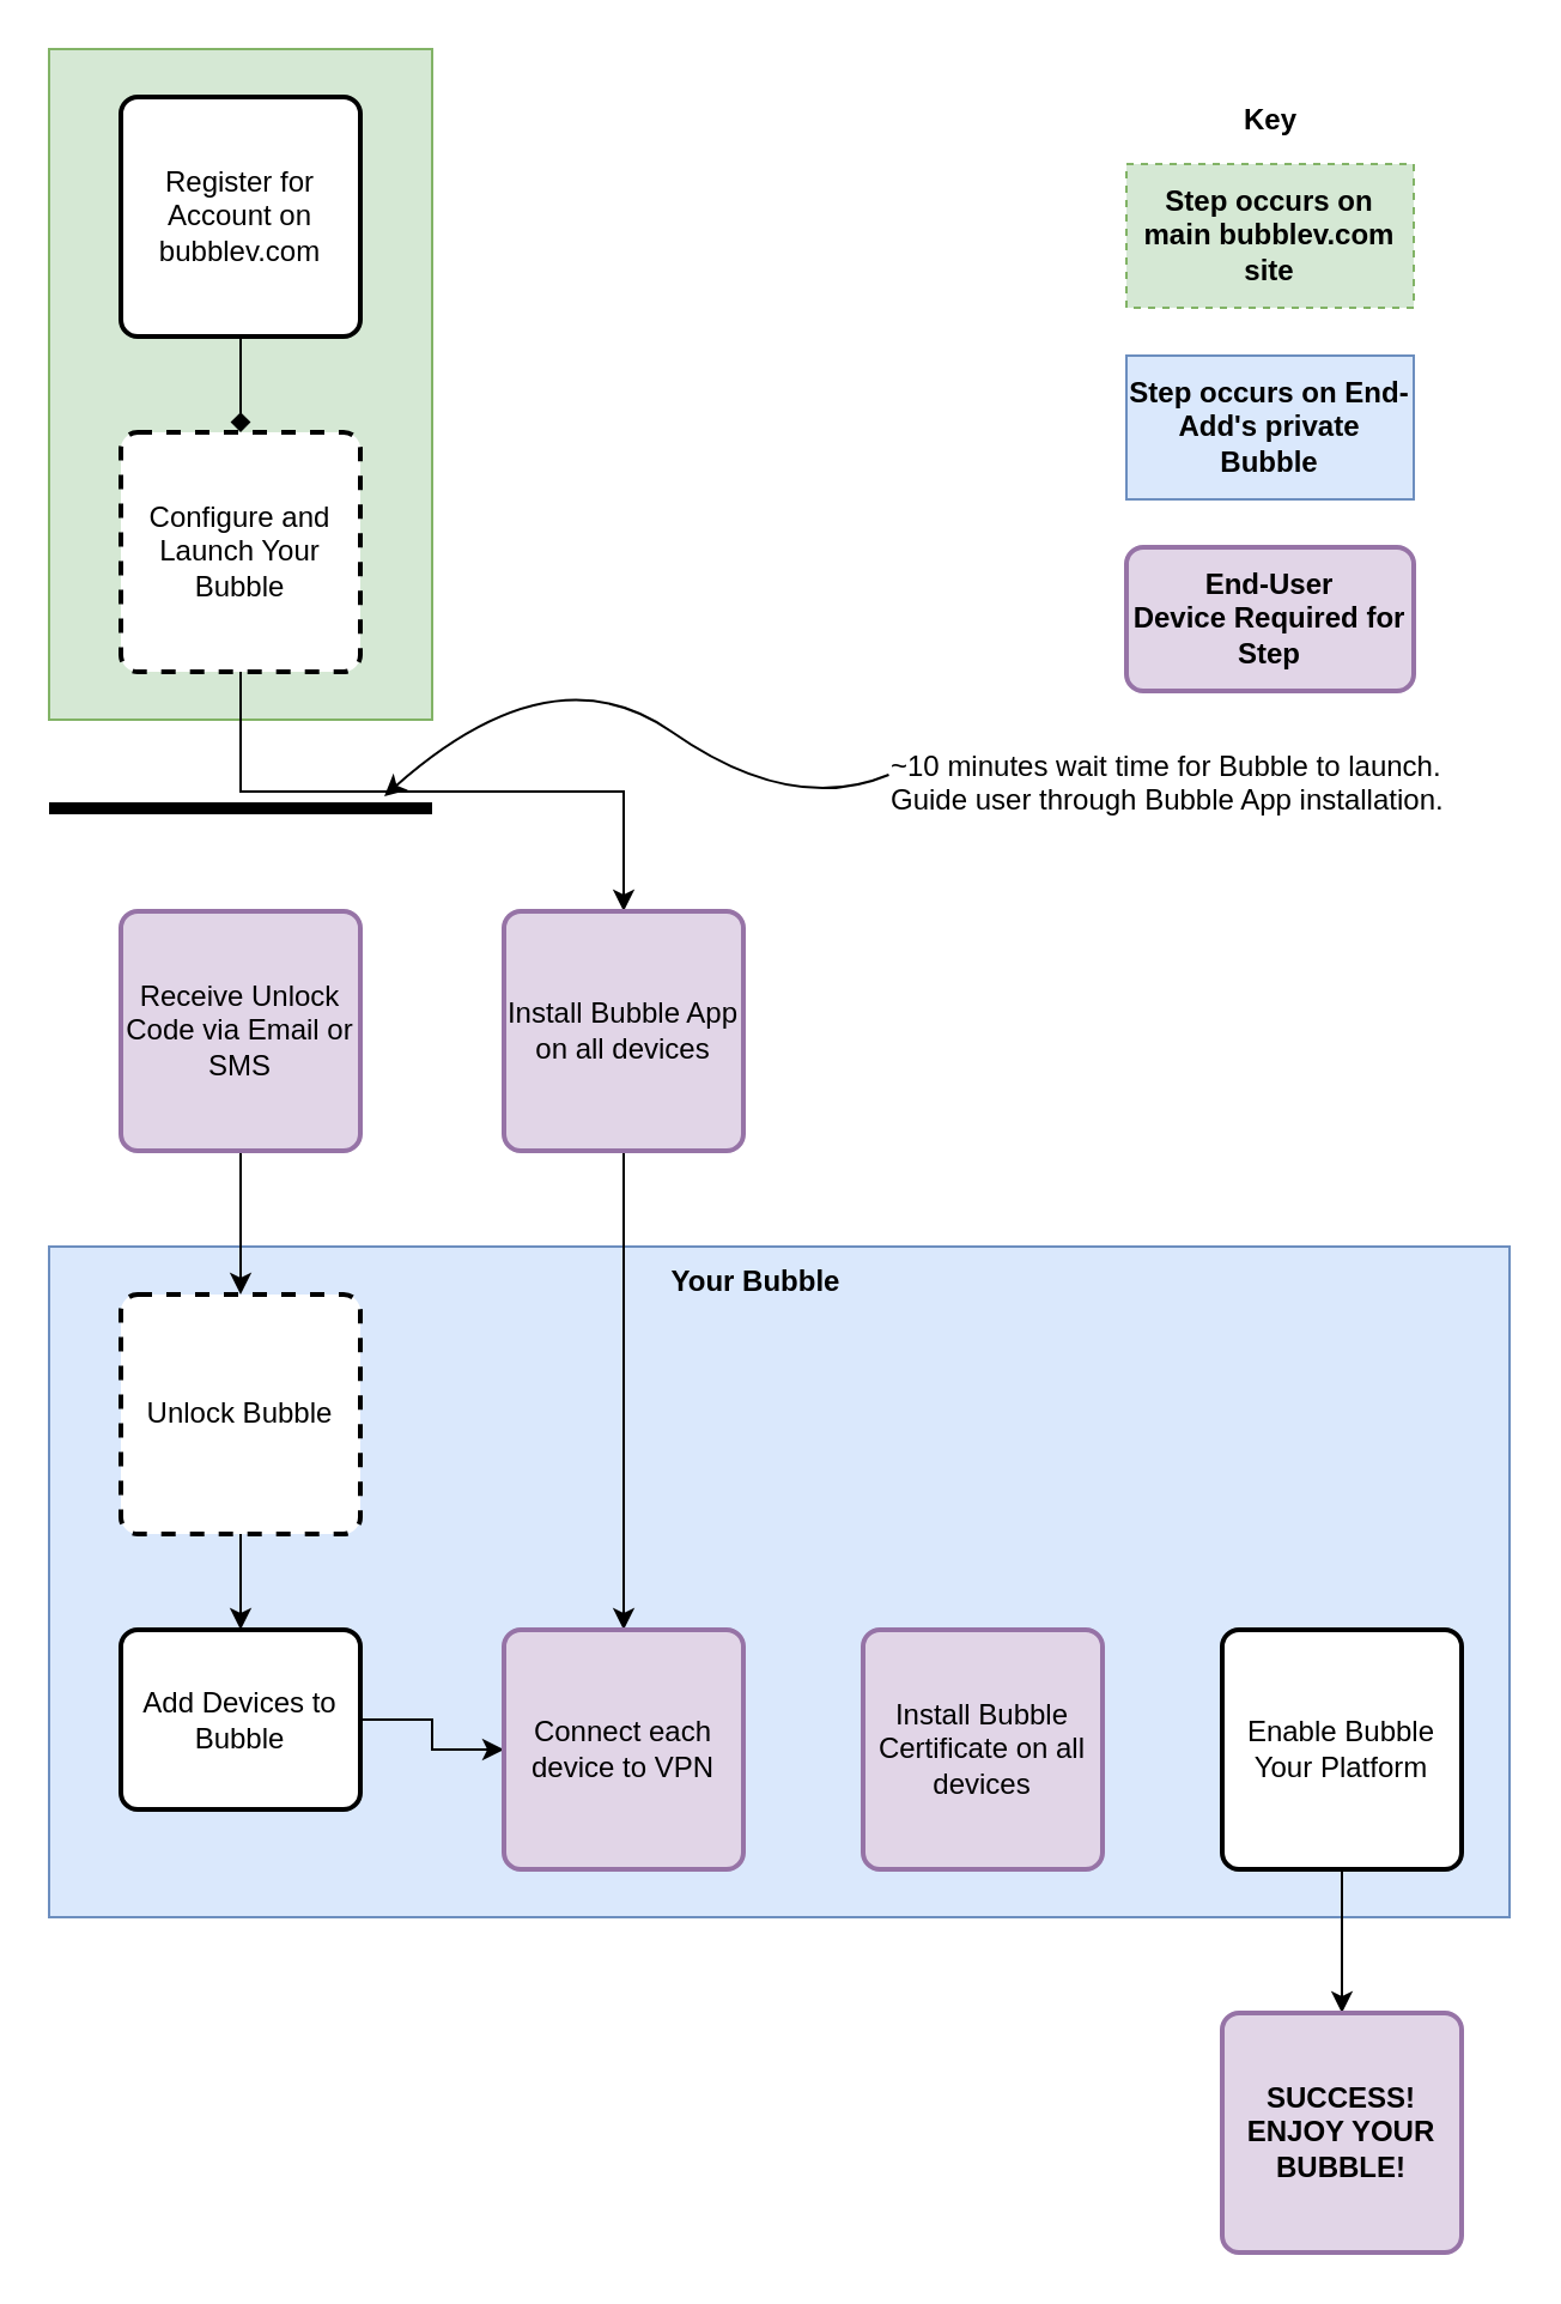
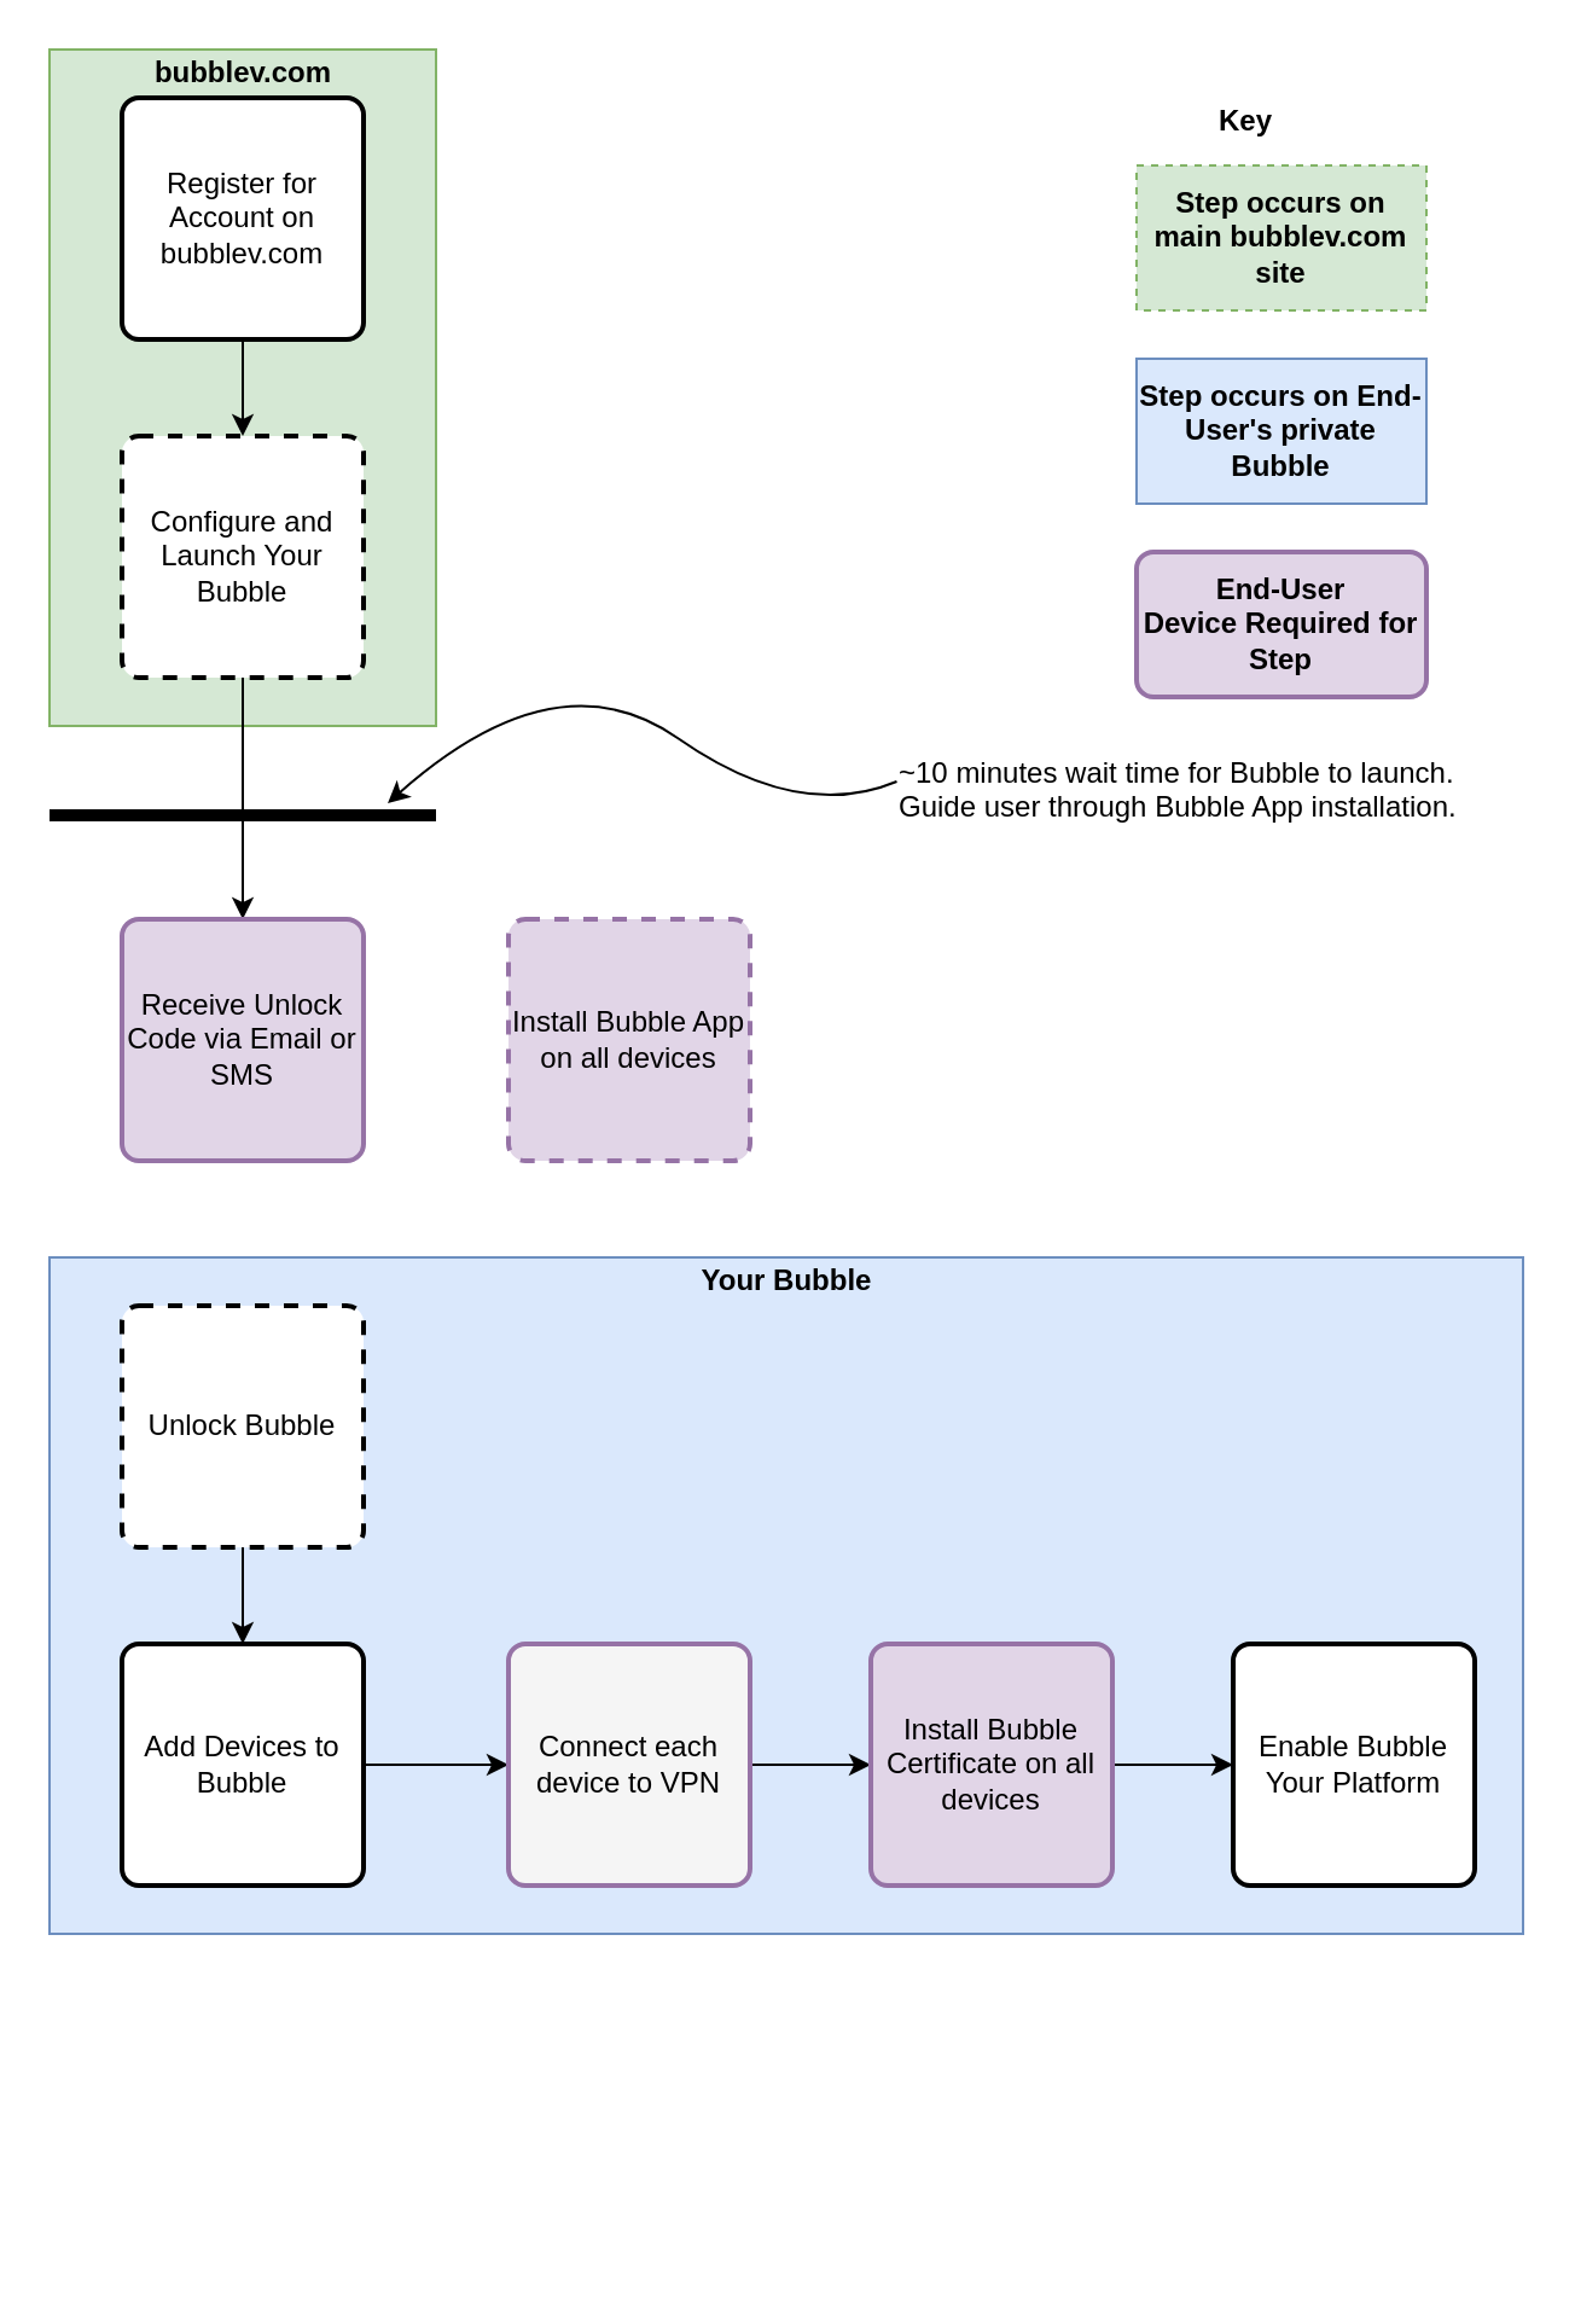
+ <mxCell id="22" value="&lt;b&gt;bubblev.com&lt;/b&gt;" style="text;html=1;resizable=0;points=[];autosize=1;align=center;verticalAlign=top;spacingTop=-4;" parent="1" vertex="1"><mxGeometry x="55" y="20" width="90" height="20" as="geometry" /></mxCell>
- <mxCell id="27" value="&lt;b&gt;Key&lt;/b&gt;" style="text;html=1;resizable=0;points=[];autosize=1;align=center;verticalAlign=top;spacingTop=-4;" parent="1" vertex="1"><mxGeometry x="510" y="40" width="40" height="20" as="geometry" /></mxCell>
+ <mxCell id="27" value="&lt;b&gt;Key&lt;/b&gt;" style="text;html=1;resizable=0;points=[];autosize=1;align=center;verticalAlign=top;spacingTop=-4;" parent="1" vertex="1"><mxGeometry x="495" y="40" width="40" height="20" as="geometry" /></mxCell>
- <mxCell id="4" style="edgeStyle=orthogonalEdgeStyle;rounded=0;orthogonalLoop=1;jettySize=auto;html=1;exitX=0.5;exitY=1;exitDx=0;exitDy=0;entryX=0.5;entryY=0;entryDx=0;entryDy=0;endArrow=diamond;" parent="1" source="5" target="7" edge="1"><mxGeometry relative="1" as="geometry" /></mxCell>
+ <mxCell id="4" style="edgeStyle=orthogonalEdgeStyle;rounded=0;orthogonalLoop=1;jettySize=auto;html=1;exitX=0.5;exitY=1;exitDx=0;exitDy=0;entryX=0.5;entryY=0;entryDx=0;entryDy=0;" parent="1" source="5" target="7" edge="1"><mxGeometry relative="1" as="geometry" /></mxCell>
- <mxCell id="26" value="&lt;b&gt;Step occurs on End-Add's private Bubble&lt;/b&gt;" style="rounded=0;whiteSpace=wrap;html=1;fillColor=#dae8fc;strokeColor=#6c8ebf;" parent="1" vertex="1"><mxGeometry x="470" y="148" width="120" height="60" as="geometry" /></mxCell>
+ <mxCell id="26" value="&lt;b&gt;Step occurs on End-User's private Bubble&lt;/b&gt;" style="rounded=0;whiteSpace=wrap;html=1;fillColor=#dae8fc;strokeColor=#6c8ebf;" parent="1" vertex="1"><mxGeometry x="470" y="148" width="120" height="60" as="geometry" /></mxCell>
- <mxCell id="6" style="edgeStyle=orthogonalEdgeStyle;rounded=0;orthogonalLoop=1;jettySize=auto;html=1;exitX=0.5;exitY=1;exitDx=0;exitDy=0;" parent="1" source="7" target="15" edge="1"><mxGeometry relative="1" as="geometry" /></mxCell>
+ <mxCell id="6" style="edgeStyle=orthogonalEdgeStyle;rounded=0;orthogonalLoop=1;jettySize=auto;html=1;exitX=0.5;exitY=1;exitDx=0;exitDy=0;entryX=0.5;entryY=0;entryDx=0;entryDy=0;" parent="1" source="7" target="9" edge="1"><mxGeometry relative="1" as="geometry" /></mxCell>
- <mxCell id="15" value="Install Bubble App on all devices" style="rounded=1;whiteSpace=wrap;html=1;absoluteArcSize=1;arcSize=14;strokeWidth=2;fillColor=#e1d5e7;strokeColor=#9673a6;" parent="1" vertex="1"><mxGeometry x="210" y="380" width="100" height="100" as="geometry" /></mxCell>
+ <mxCell id="15" value="Install Bubble App on all devices" style="rounded=1;whiteSpace=wrap;html=1;absoluteArcSize=1;arcSize=14;strokeWidth=2;fillColor=#e1d5e7;strokeColor=#9673a6;dashed=1;" parent="1" vertex="1"><mxGeometry x="210" y="380" width="100" height="100" as="geometry" /></mxCell>
- <mxCell id="8" style="edgeStyle=orthogonalEdgeStyle;rounded=0;orthogonalLoop=1;jettySize=auto;html=1;exitX=0.5;exitY=1;exitDx=0;exitDy=0;entryX=0.5;entryY=0;entryDx=0;entryDy=0;" parent="1" source="9" target="11" edge="1"><mxGeometry relative="1" as="geometry"><mxPoint x="100" y="500" as="sourcePoint" /></mxGeometry></mxCell>
- <mxCell id="23" value="Your Bubble" style="text;html=1;resizable=0;points=[];autosize=1;align=center;verticalAlign=top;spacingTop=-4;fontStyle=1" parent="1" vertex="1"><mxGeometry x="275" y="525" width="80" height="20" as="geometry" /></mxCell>
+ <mxCell id="23" value="Your Bubble" style="text;html=1;resizable=0;points=[];autosize=1;align=center;verticalAlign=top;spacingTop=-4;fontStyle=1" parent="1" vertex="1"><mxGeometry x="285" y="520" width="80" height="20" as="geometry" /></mxCell>
- <mxCell id="14" style="edgeStyle=orthogonalEdgeStyle;rounded=0;orthogonalLoop=1;jettySize=auto;html=1;exitX=0.5;exitY=1;exitDx=0;exitDy=0;entryX=0.5;entryY=0;entryDx=0;entryDy=0;" parent="1" source="15" target="17" edge="1"><mxGeometry relative="1" as="geometry"><mxPoint x="260" y="770" as="targetPoint" /><mxPoint x="260" y="500" as="sourcePoint" /></mxGeometry></mxCell>
- <mxCell id="13" value="Add Devices to Bubble" style="rounded=1;whiteSpace=wrap;html=1;absoluteArcSize=1;arcSize=14;strokeWidth=2;" parent="1" vertex="1"><mxGeometry x="50" y="680" width="100" height="75" as="geometry" /></mxCell>
+ <mxCell id="13" value="Add Devices to Bubble" style="rounded=1;whiteSpace=wrap;html=1;absoluteArcSize=1;arcSize=14;strokeWidth=2;" parent="1" vertex="1"><mxGeometry x="50" y="680" width="100" height="100" as="geometry" /></mxCell>
- <mxCell id="17" value="Connect each device to VPN" style="rounded=1;whiteSpace=wrap;html=1;absoluteArcSize=1;arcSize=14;strokeWidth=2;fillColor=#e1d5e7;strokeColor=#9673a6;" parent="1" vertex="1"><mxGeometry x="210" y="680" width="100" height="100" as="geometry" /></mxCell>
+ <mxCell id="17" value="Connect each device to VPN" style="rounded=1;whiteSpace=wrap;html=1;absoluteArcSize=1;arcSize=14;strokeWidth=2;fillColor=#f5f5f5;strokeColor=#9673a6;" parent="1" vertex="1"><mxGeometry x="210" y="680" width="100" height="100" as="geometry" /></mxCell>
+ <mxCell id="16" style="edgeStyle=orthogonalEdgeStyle;rounded=0;orthogonalLoop=1;jettySize=auto;html=1;exitX=1;exitY=0.5;exitDx=0;exitDy=0;entryX=0;entryY=0.5;entryDx=0;entryDy=0;" parent="1" source="17" target="19" edge="1"><mxGeometry relative="1" as="geometry" /></mxCell>
+ <mxCell id="18" style="edgeStyle=orthogonalEdgeStyle;rounded=0;orthogonalLoop=1;jettySize=auto;html=1;exitX=1;exitY=0.5;exitDx=0;exitDy=0;entryX=0;entryY=0.5;entryDx=0;entryDy=0;" parent="1" source="19" target="21" edge="1"><mxGeometry relative="1" as="geometry" /></mxCell>
- <mxCell id="20" style="edgeStyle=orthogonalEdgeStyle;rounded=0;orthogonalLoop=1;jettySize=auto;html=1;exitX=0.5;exitY=1;exitDx=0;exitDy=0;entryX=0.5;entryY=0;entryDx=0;entryDy=0;" parent="1" source="21" target="28" edge="1"><mxGeometry relative="1" as="geometry" /></mxCell>
- <mxCell id="28" value="&lt;b&gt;SUCCESS! ENJOY YOUR BUBBLE!&lt;/b&gt;" style="rounded=1;whiteSpace=wrap;html=1;absoluteArcSize=1;arcSize=14;strokeWidth=2;fillColor=#e1d5e7;strokeColor=#9673a6;" parent="1" vertex="1"><mxGeometry x="510" y="840" width="100" height="100" as="geometry" /></mxCell>
